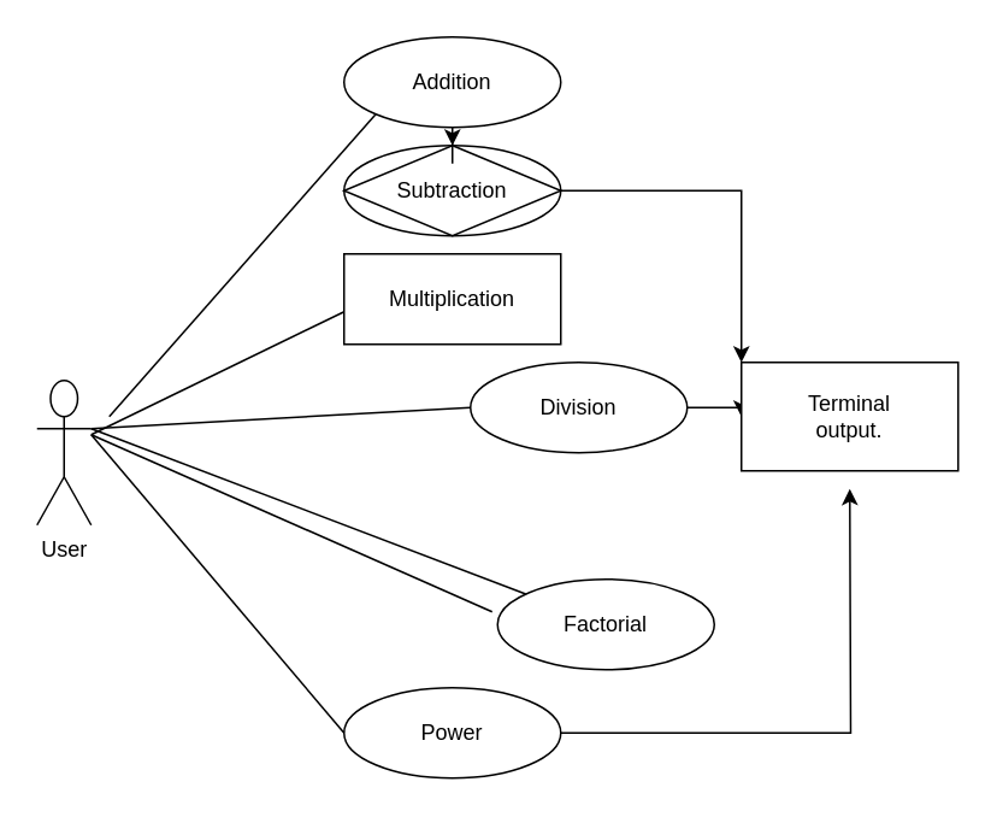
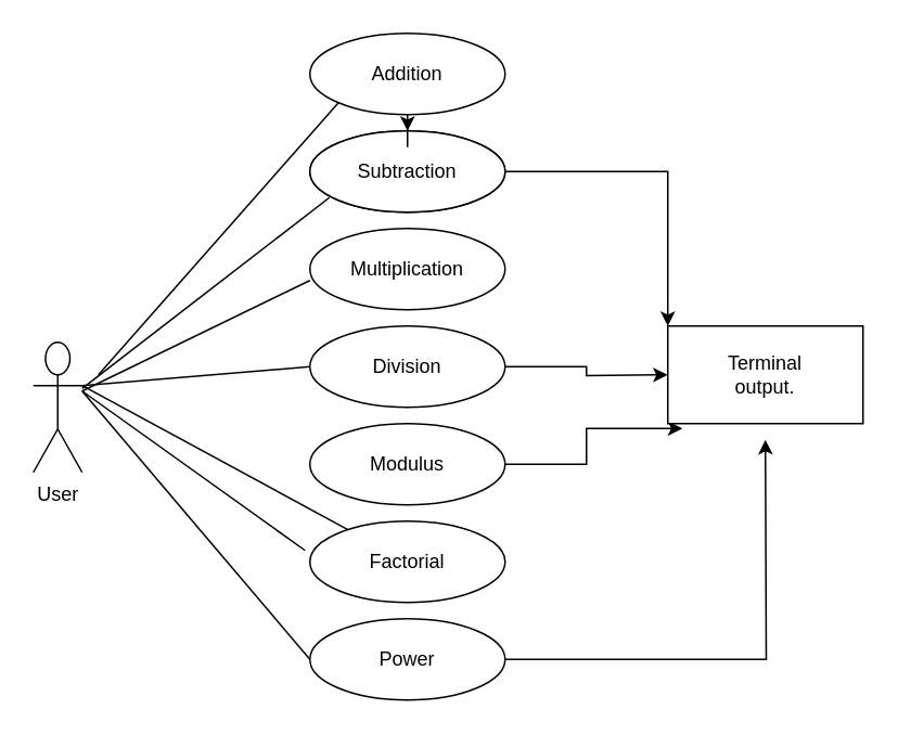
- <mxCell id="6" value="Subtraction" style="rhombus;whiteSpace=wrap;html=1;" vertex="1" parent="1"><mxGeometry x="190" y="80" width="120" height="50" as="geometry" /></mxCell>
+ <mxCell id="6" value="Subtraction" style="ellipse;whiteSpace=wrap;html=1;" vertex="1" parent="1"><mxGeometry x="190" y="80" width="120" height="50" as="geometry" /></mxCell>
- <mxCell id="4" value="Multiplication" style="whiteSpace=wrap;html=1;rounded=0;" vertex="1" parent="1"><mxGeometry x="190" y="140" width="120" height="50" as="geometry" /></mxCell>
+ <mxCell id="4" value="Multiplication" style="ellipse;whiteSpace=wrap;html=1;" vertex="1" parent="1"><mxGeometry x="190" y="140" width="120" height="50" as="geometry" /></mxCell>
+ <mxCell id="17" value="" style="endArrow=none;html=1;entryX=0.1;entryY=0.82;entryDx=0;entryDy=0;entryPerimeter=0;" edge="1" parent="1" source="2" target="6"><mxGeometry width="50" height="50" relative="1" as="geometry"><mxPoint x="60" y="200" as="sourcePoint" /><mxPoint x="110" y="150" as="targetPoint" /></mxGeometry></mxCell>
- <mxCell id="8" value="Division" style="ellipse;whiteSpace=wrap;html=1;" vertex="1" parent="1"><mxGeometry x="260" y="200" width="120" height="50" as="geometry" /></mxCell>
+ <mxCell id="8" value="Division" style="ellipse;whiteSpace=wrap;html=1;" vertex="1" parent="1"><mxGeometry x="190" y="200" width="120" height="50" as="geometry" /></mxCell>
+ <mxCell id="9" style="edgeStyle=orthogonalEdgeStyle;rounded=0;orthogonalLoop=1;jettySize=auto;html=1;exitX=1;exitY=0.5;exitDx=0;exitDy=0;entryX=0.075;entryY=1.05;entryDx=0;entryDy=0;entryPerimeter=0;" edge="1" parent="1" source="10" target="23"><mxGeometry relative="1" as="geometry" /></mxCell>
+ <mxCell id="10" value="Modulus" style="ellipse;whiteSpace=wrap;html=1;" vertex="1" parent="1"><mxGeometry x="190" y="260" width="120" height="50" as="geometry" /></mxCell>
- <mxCell id="11" value="Factorial" style="ellipse;whiteSpace=wrap;html=1;" vertex="1" parent="1"><mxGeometry x="275" y="320" width="120" height="50" as="geometry" /></mxCell>
+ <mxCell id="11" value="Factorial" style="ellipse;whiteSpace=wrap;html=1;" vertex="1" parent="1"><mxGeometry x="190" y="320" width="120" height="50" as="geometry" /></mxCell>
